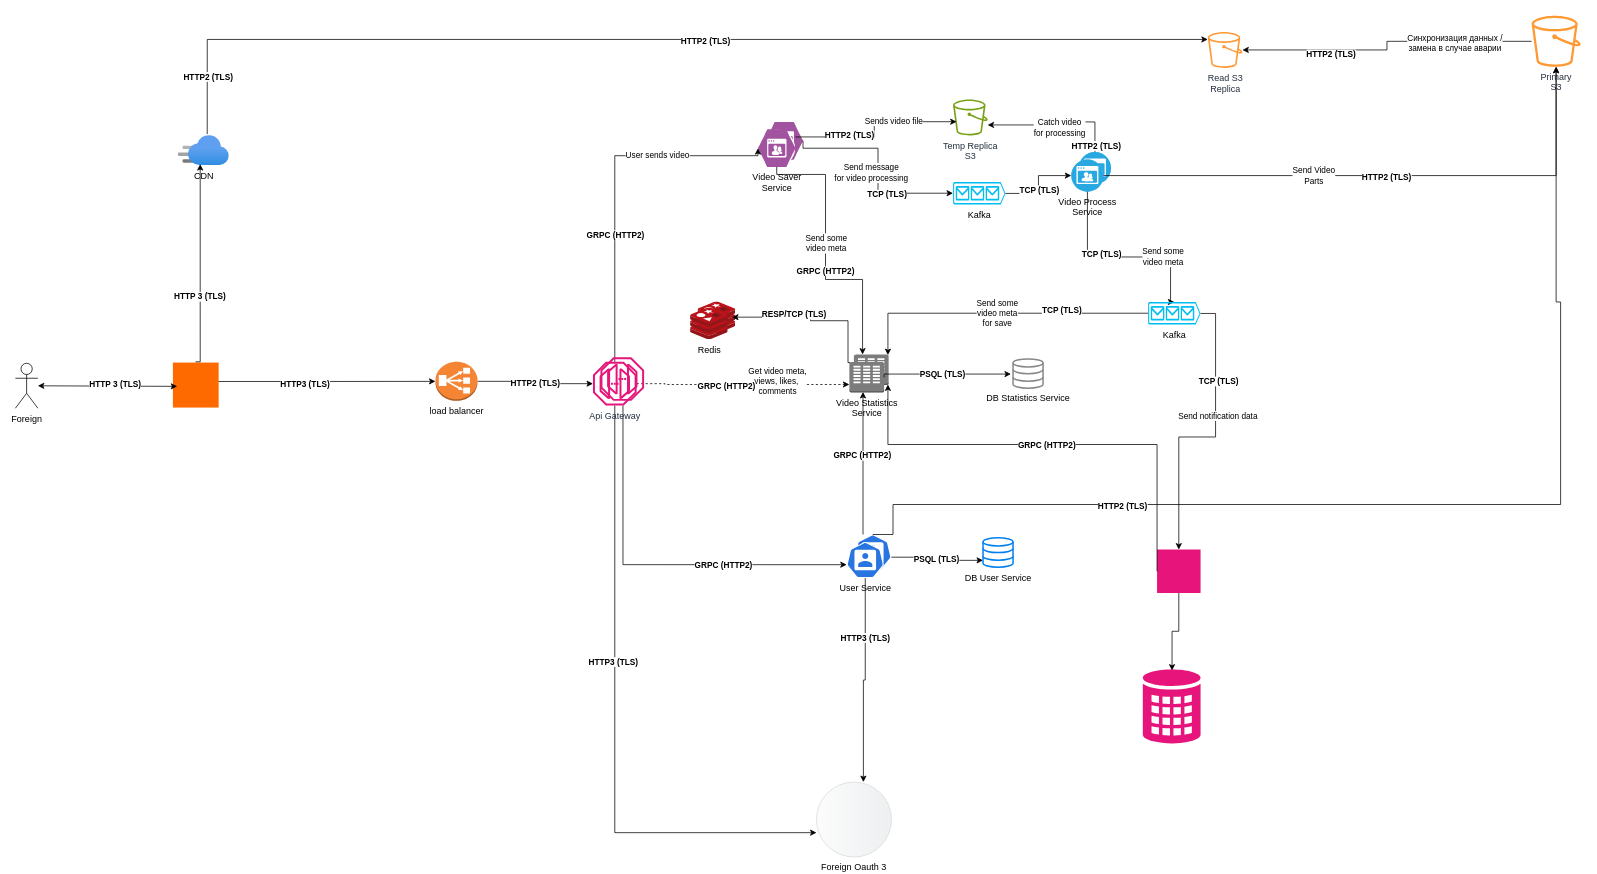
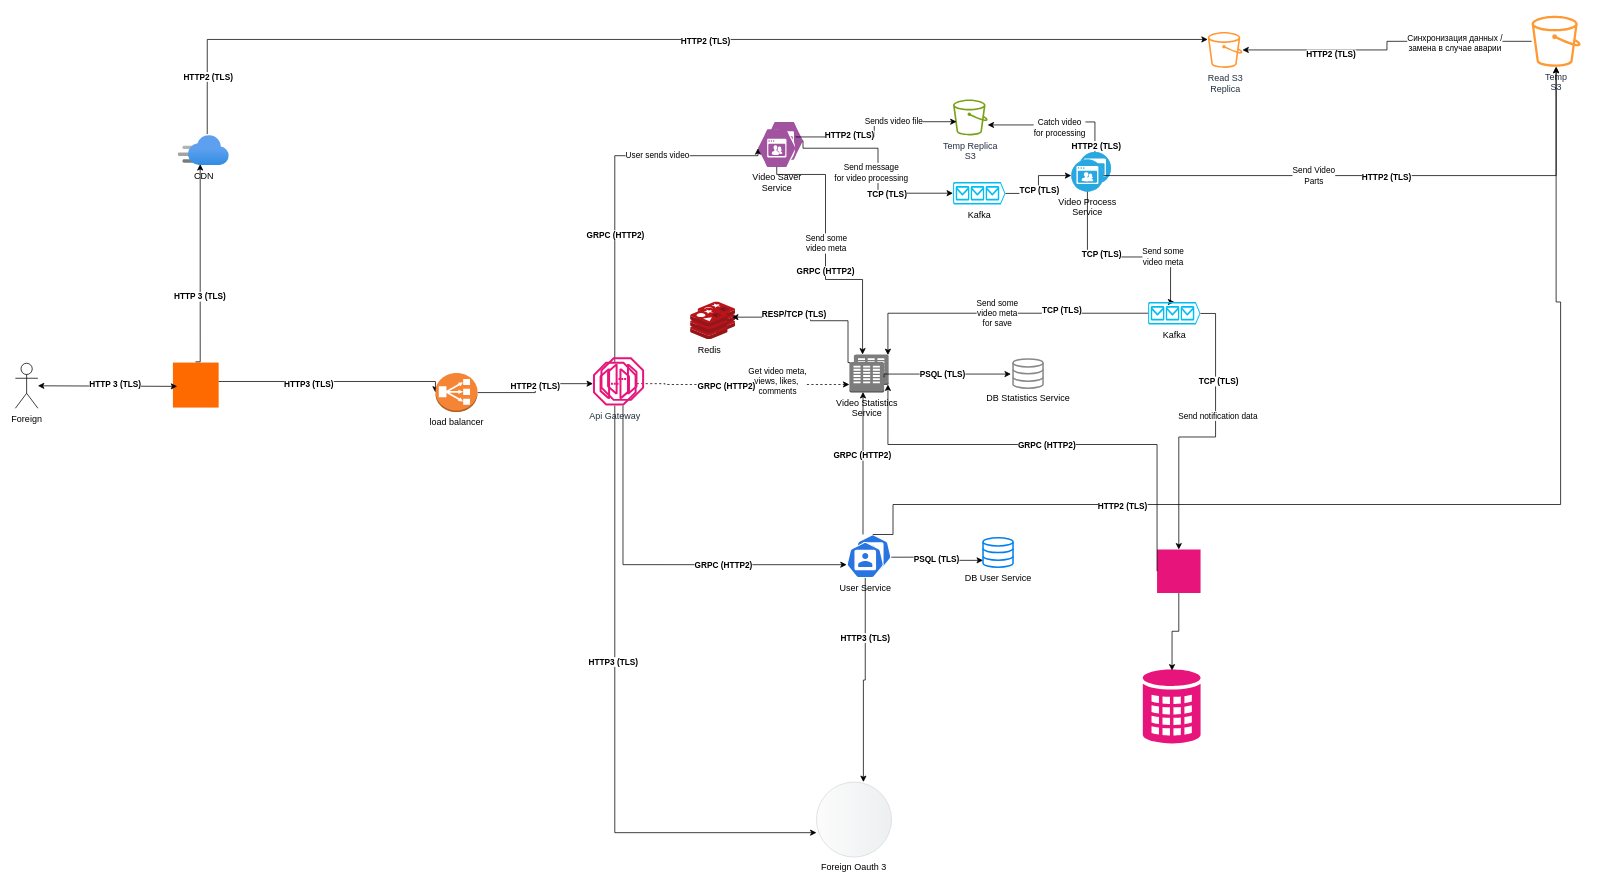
- <mxCell id="30" value="Primary&lt;div&gt;S3&lt;/div&gt;" style="sketch=0;outlineConnect=0;fontColor=#232F3E;gradientColor=none;fillColor=#FF9933;strokeColor=none;dashed=0;verticalLabelPosition=bottom;verticalAlign=top;align=center;html=1;fontSize=12;fontStyle=0;aspect=fixed;pointerEvents=1;shape=mxgraph.aws4.bucket;" parent="1" vertex="1"><mxGeometry x="2041.34" y="20.45" width="65.38" height="68" as="geometry" /></mxCell>
+ <mxCell id="30" value="Temp&lt;div&gt;S3&lt;/div&gt;" style="sketch=0;outlineConnect=0;fontColor=#232F3E;gradientColor=none;fillColor=#FF9933;strokeColor=none;dashed=0;verticalLabelPosition=bottom;verticalAlign=top;align=center;html=1;fontSize=12;fontStyle=0;aspect=fixed;pointerEvents=1;shape=mxgraph.aws4.bucket;" parent="1" vertex="1"><mxGeometry x="2041.34" y="20.45" width="65.38" height="68" as="geometry" /></mxCell>
- <mxCell id="81" value="load balancer" style="outlineConnect=0;dashed=0;verticalLabelPosition=bottom;verticalAlign=top;align=center;html=1;shape=mxgraph.aws3.classic_load_balancer;fillColor=#F58534;gradientColor=none;" parent="1" vertex="1"><mxGeometry x="580" y="481.83" width="56.06" height="52" as="geometry" /></mxCell>
+ <mxCell id="81" value="load balancer" style="outlineConnect=0;dashed=0;verticalLabelPosition=bottom;verticalAlign=top;align=center;html=1;shape=mxgraph.aws3.classic_load_balancer;fillColor=#F58534;gradientColor=none;" parent="1" vertex="1"><mxGeometry x="580" y="496.83" width="56.06" height="52" as="geometry" /></mxCell>
